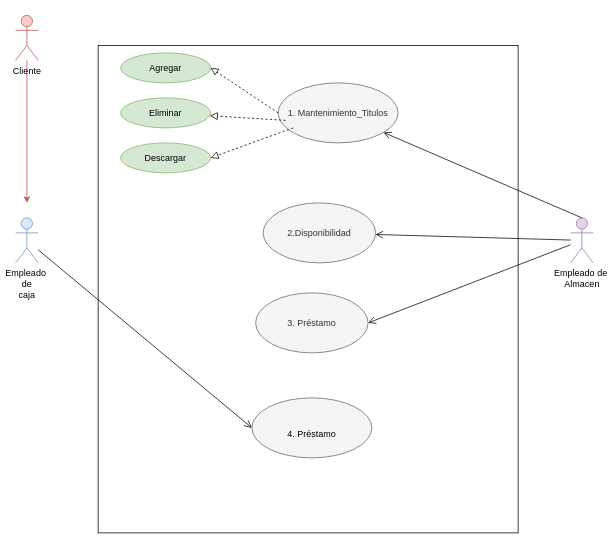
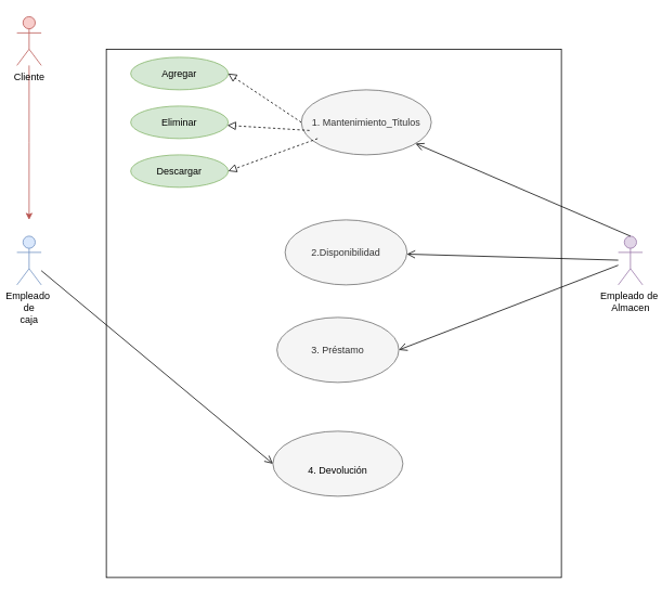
- <mxCell id="8" value="&lt;div&gt;&lt;br&gt;&lt;/div&gt;&lt;div&gt;&lt;div&gt;&lt;span style=&quot;background-color: transparent; color: light-dark(rgb(0, 0, 0), rgb(255, 255, 255));&quot;&gt;&lt;font style=&quot;vertical-align: inherit;&quot;&gt;&lt;font style=&quot;vertical-align: inherit;&quot;&gt;4. Préstamo&lt;/font&gt;&lt;/font&gt;&lt;/span&gt;&lt;/div&gt;&lt;/div&gt;" style="ellipse;whiteSpace=wrap;html=1;fillColor=#f5f5f5;fontColor=#333333;strokeColor=#666666;" vertex="1" parent="1"><mxGeometry x="335" y="530" width="160" height="80" as="geometry" /></mxCell>
+ <mxCell id="8" value="&lt;div&gt;&lt;br&gt;&lt;/div&gt;&lt;div&gt;&lt;div&gt;&lt;span style=&quot;background-color: transparent; color: light-dark(rgb(0, 0, 0), rgb(255, 255, 255));&quot;&gt;&lt;font style=&quot;vertical-align: inherit;&quot;&gt;&lt;font style=&quot;vertical-align: inherit;&quot;&gt;4. Devolución&lt;/font&gt;&lt;/font&gt;&lt;/span&gt;&lt;/div&gt;&lt;/div&gt;" style="ellipse;whiteSpace=wrap;html=1;fillColor=#f5f5f5;fontColor=#333333;strokeColor=#666666;" vertex="1" parent="1"><mxGeometry x="335" y="530" width="160" height="80" as="geometry" /></mxCell>
